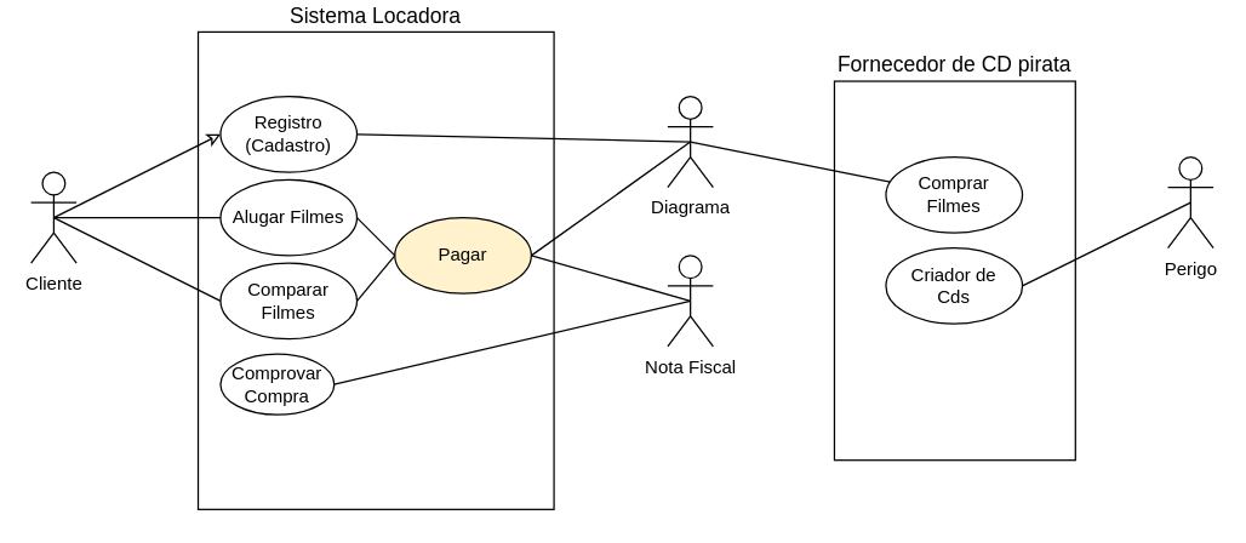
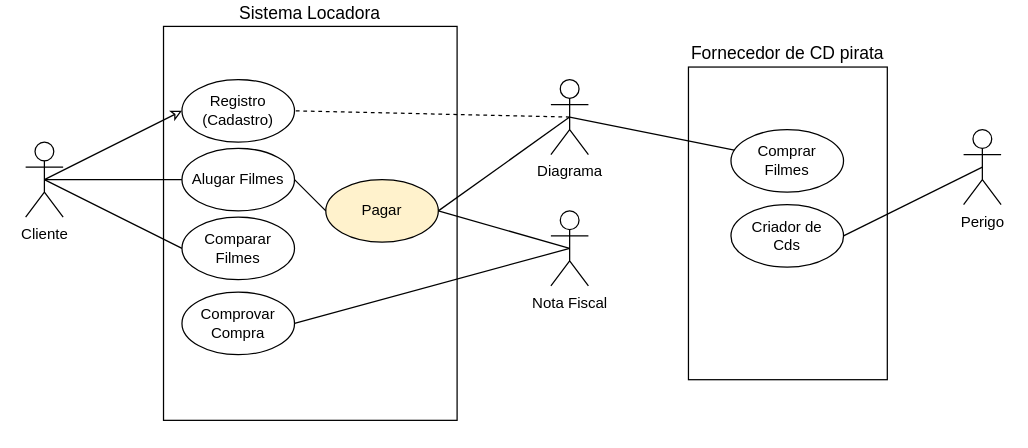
- <mxCell id="7" style="rounded=0;orthogonalLoop=1;jettySize=auto;html=1;entryX=1;entryY=0.5;entryDx=0;entryDy=0;endArrow=none;endFill=0;exitX=0.5;exitY=0.5;exitDx=0;exitDy=0;exitPerimeter=0;" edge="1" parent="1" source="9" target="13"><mxGeometry relative="1" as="geometry" /></mxCell>
+ <mxCell id="7" style="rounded=0;orthogonalLoop=1;jettySize=auto;html=1;entryX=1;entryY=0.5;entryDx=0;entryDy=0;endArrow=none;endFill=0;exitX=0.5;exitY=0.5;exitDx=0;exitDy=0;exitPerimeter=0;dashed=1;" edge="1" parent="1" source="9" target="13"><mxGeometry relative="1" as="geometry" /></mxCell>
- <mxCell id="15" style="rounded=0;orthogonalLoop=1;jettySize=auto;html=1;entryX=0;entryY=0.5;entryDx=0;entryDy=0;endArrow=none;endFill=0;exitX=1;exitY=0.5;exitDx=0;exitDy=0;" edge="1" parent="1" source="16" target="18"><mxGeometry relative="1" as="geometry" /></mxCell>
- <mxCell id="20" value="Comprovar&lt;div&gt;Compra&lt;/div&gt;" style="ellipse;whiteSpace=wrap;html=1;" vertex="1" parent="1"><mxGeometry x="145" y="233" width="75" height="40" as="geometry" /></mxCell>
+ <mxCell id="20" value="Comprovar&lt;div&gt;Compra&lt;/div&gt;" style="ellipse;whiteSpace=wrap;html=1;" vertex="1" parent="1"><mxGeometry x="145" y="233" width="90" height="50" as="geometry" /></mxCell>
